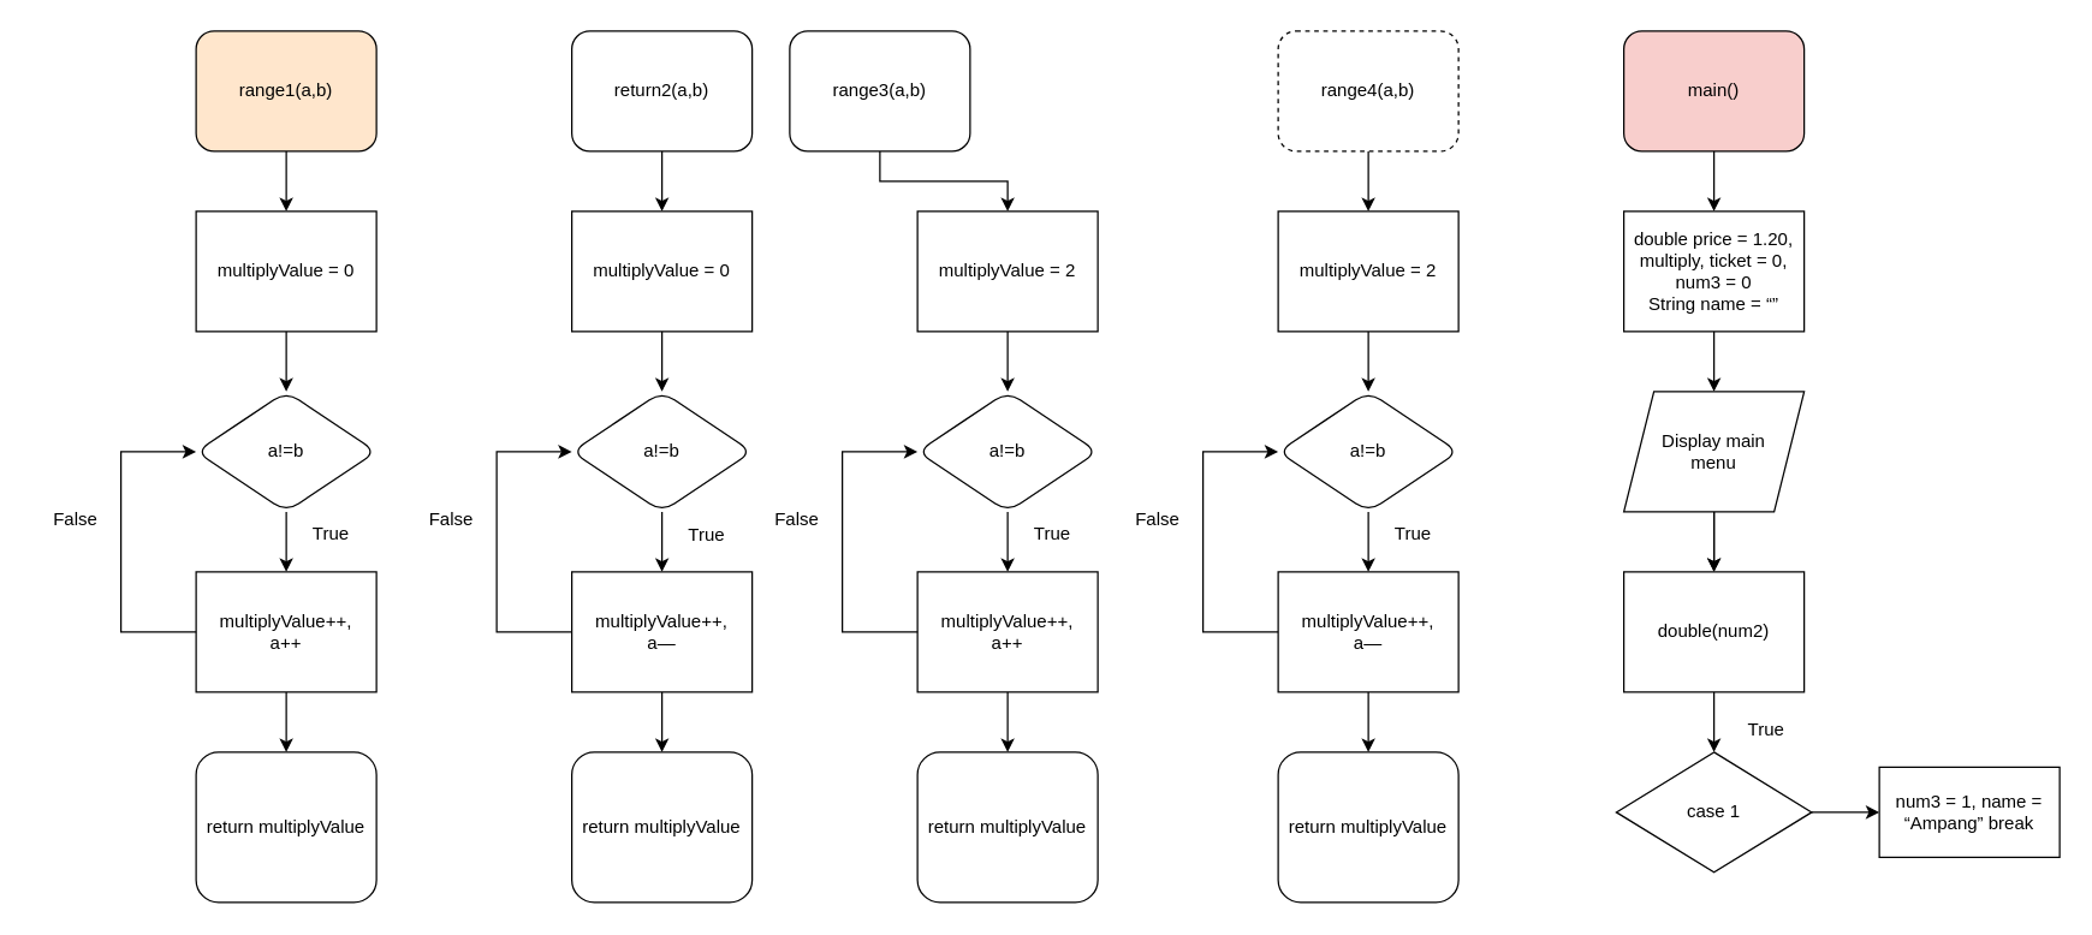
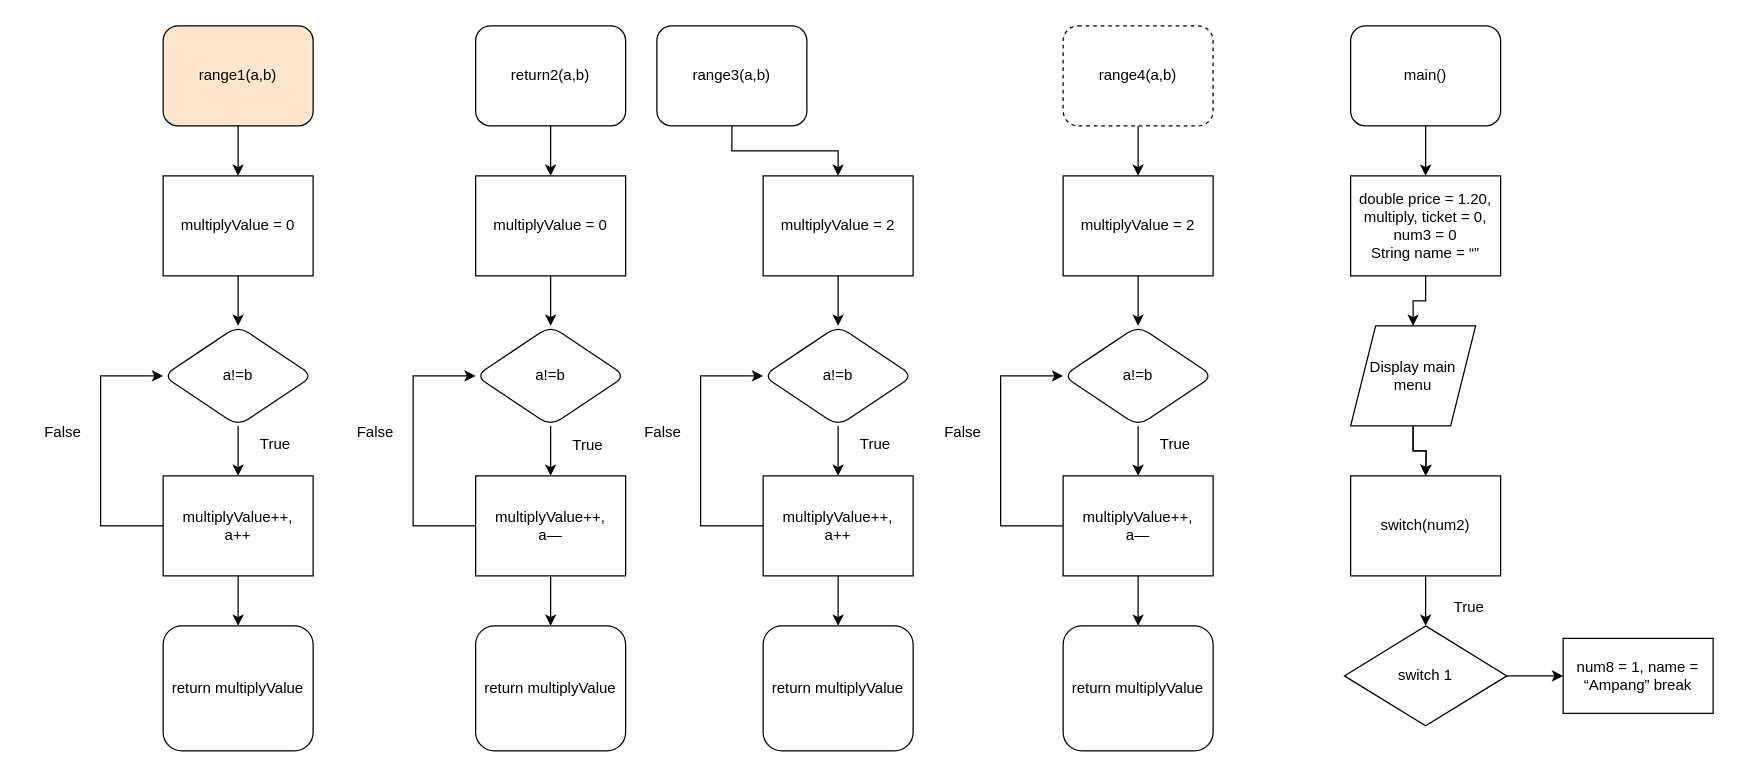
- <mxCell id="40" value="main()" style="rounded=1;whiteSpace=wrap;html=1;fillColor=#f8cecc;" vertex="1" parent="1"><mxGeometry x="1080" width="120" height="80" as="geometry" y="20" /></mxCell>
+ <mxCell id="40" value="main()" style="rounded=1;whiteSpace=wrap;html=1;" vertex="1" parent="1"><mxGeometry x="1080" width="120" height="80" as="geometry" y="20" /></mxCell>
- <mxCell id="45" value="Display main&lt;br&gt;menu" style="shape=parallelogram;perimeter=parallelogramPerimeter;whiteSpace=wrap;html=1;fixedSize=1;" vertex="1" parent="1"><mxGeometry x="1080" y="260" width="120" height="80" as="geometry" /></mxCell>
+ <mxCell id="45" value="Display main&lt;br&gt;menu" style="shape=parallelogram;perimeter=parallelogramPerimeter;whiteSpace=wrap;html=1;fixedSize=1;" vertex="1" parent="1"><mxGeometry x="1080" y="260" width="100" height="80" as="geometry" /></mxCell>
- <mxCell id="58" value="double(num2)&lt;br&gt;" style="rounded=0;whiteSpace=wrap;html=1;strokeColor=default;fontFamily=Helvetica;fontSize=12;fontColor=default;fillColor=default;" vertex="1" parent="1"><mxGeometry x="1080" y="380" width="120" height="80" as="geometry" /></mxCell>
+ <mxCell id="58" value="switch(num2)&lt;br&gt;" style="rounded=0;whiteSpace=wrap;html=1;strokeColor=default;fontFamily=Helvetica;fontSize=12;fontColor=default;fillColor=default;" vertex="1" parent="1"><mxGeometry x="1080" y="380" width="120" height="80" as="geometry" /></mxCell>
- <mxCell id="60" value="case 1" style="rhombus;whiteSpace=wrap;html=1;strokeColor=default;fontFamily=Helvetica;fontSize=12;fontColor=default;fillColor=default;" vertex="1" parent="1"><mxGeometry x="1075" y="500" width="130" height="80" as="geometry" /></mxCell>
+ <mxCell id="60" value="switch 1" style="rhombus;whiteSpace=wrap;html=1;strokeColor=default;fontFamily=Helvetica;fontSize=12;fontColor=default;fillColor=default;" vertex="1" parent="1"><mxGeometry x="1075" y="500" width="130" height="80" as="geometry" /></mxCell>
- <mxCell id="61" value="num3 = 1, name = “Ampang” break" style="rounded=0;whiteSpace=wrap;html=1;strokeColor=default;fontFamily=Helvetica;fontSize=12;fontColor=default;fillColor=default;" vertex="1" parent="1"><mxGeometry x="1250" y="510" width="120" height="60" as="geometry" /></mxCell>
+ <mxCell id="61" value="num8 = 1, name = “Ampang” break" style="rounded=0;whiteSpace=wrap;html=1;strokeColor=default;fontFamily=Helvetica;fontSize=12;fontColor=default;fillColor=default;" vertex="1" parent="1"><mxGeometry x="1250" y="510" width="120" height="60" as="geometry" /></mxCell>
